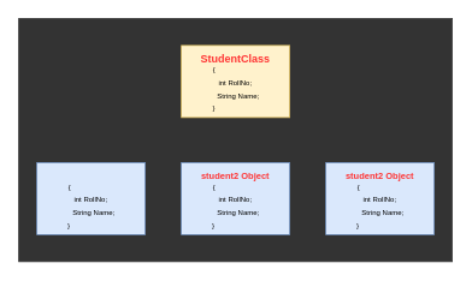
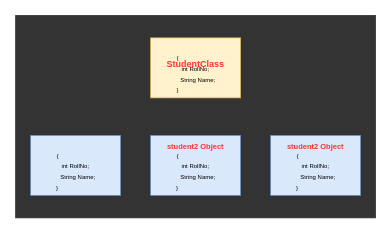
- <mxCell id="5" value="&lt;b&gt;&lt;font style=&quot;color: rgb(255, 51, 51);&quot;&gt;StudentClass&lt;/font&gt;&lt;/b&gt;" style="text;html=1;align=center;verticalAlign=middle;whiteSpace=wrap;rounded=0;" vertex="1" parent="1"><mxGeometry x="210" y="50" width="100" height="30" as="geometry" /></mxCell>
+ <mxCell id="5" value="&lt;b&gt;&lt;font style=&quot;color: rgb(255, 51, 51);&quot;&gt;StudentClass&lt;/font&gt;&lt;/b&gt;" style="text;html=1;align=center;verticalAlign=middle;whiteSpace=wrap;rounded=0;" vertex="1" parent="1"><mxGeometry x="210" y="70" width="100" height="30" as="geometry" /></mxCell>
